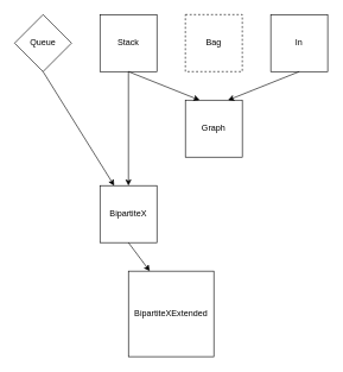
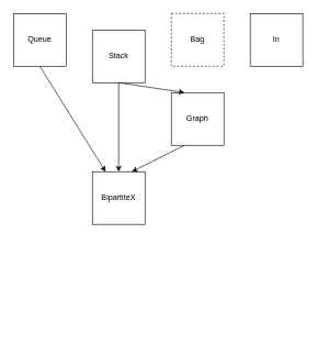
- <mxCell id="2" value="Queue" style="rhombus;whiteSpace=wrap;html=1;aspect=fixed;" vertex="1" parent="1"><mxGeometry x="20" y="20" width="80" height="80" as="geometry" /></mxCell>
+ <mxCell id="2" value="Queue" style="whiteSpace=wrap;html=1;aspect=fixed;" vertex="1" parent="1"><mxGeometry x="20" y="20" width="80" height="80" as="geometry" /></mxCell>
- <mxCell id="3" value="Stack" style="whiteSpace=wrap;html=1;aspect=fixed;" vertex="1" parent="1"><mxGeometry x="140" y="20" width="80" height="80" as="geometry" /></mxCell>
+ <mxCell id="3" value="Stack" style="whiteSpace=wrap;html=1;aspect=fixed;" vertex="1" parent="1"><mxGeometry x="140" y="45" width="80" height="80" as="geometry" /></mxCell>
- <mxCell id="13" value="" style="endArrow=classic;html=1;exitX=0.5;exitY=1;exitDx=0;exitDy=0;entryX=0.75;entryY=0;entryDx=0;entryDy=0;" edge="1" parent="1" source="5" target="6"><mxGeometry width="50" height="50" relative="1" as="geometry"><mxPoint x="310" y="110" as="sourcePoint" /><mxPoint x="310" y="150" as="targetPoint" /></mxGeometry></mxCell>
+ <mxCell id="11" value="" style="endArrow=classic;html=1;exitX=0.25;exitY=1;exitDx=0;exitDy=0;entryX=0.75;entryY=0;entryDx=0;entryDy=0;" edge="1" parent="1" source="6" target="7"><mxGeometry width="50" height="50" relative="1" as="geometry"><mxPoint x="80" y="120" as="sourcePoint" /><mxPoint x="200" y="280" as="targetPoint" /></mxGeometry></mxCell>
- <mxCell id="14" value="" style="endArrow=classic;html=1;exitX=0.5;exitY=1;exitDx=0;exitDy=0;entryX=0.25;entryY=0;entryDx=0;entryDy=0;" edge="1" parent="1" source="7" target="8"><mxGeometry width="50" height="50" relative="1" as="geometry"><mxPoint x="270" y="350" as="sourcePoint" /><mxPoint x="320" y="300" as="targetPoint" /></mxGeometry></mxCell>
- <mxCell id="8" value="BipartiteXExtended" style="whiteSpace=wrap;html=1;aspect=fixed;" vertex="1" parent="1"><mxGeometry x="180" y="380" width="120" height="120" as="geometry" /></mxCell>
